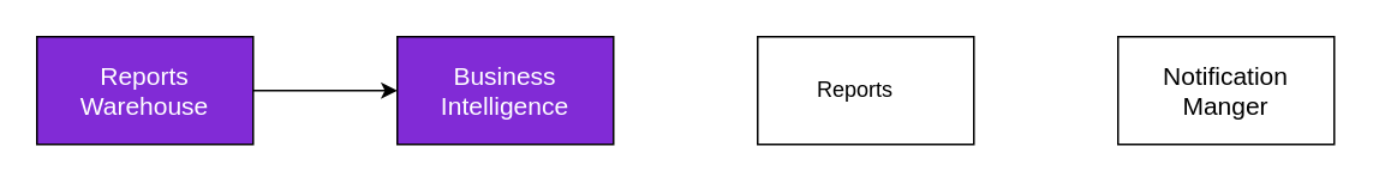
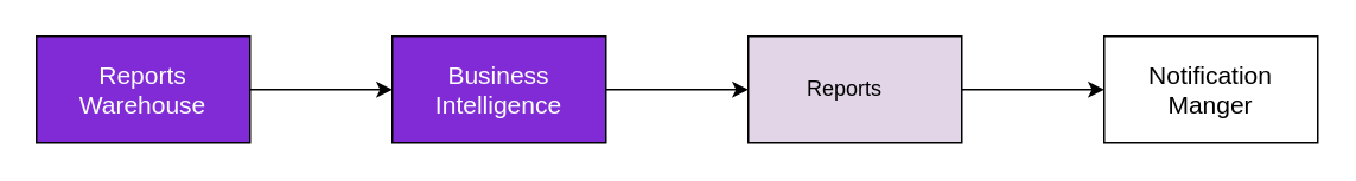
+ <mxCell id="4" value="" style="edgeStyle=orthogonalEdgeStyle;rounded=0;orthogonalLoop=1;jettySize=auto;html=1;" edge="1" parent="1" source="5" target="7"><mxGeometry relative="1" as="geometry" /></mxCell>
- <mxCell id="7" value="Reports&lt;span style=&quot;white-space: pre;&quot;&gt;&#09;&lt;/span&gt;" style="whiteSpace=wrap;html=1;rounded=0;" vertex="1" parent="1"><mxGeometry x="420" y="20" width="120" height="60" as="geometry" /></mxCell>
+ <mxCell id="7" value="Reports&lt;span style=&quot;white-space: pre;&quot;&gt;&#09;&lt;/span&gt;" style="whiteSpace=wrap;html=1;rounded=0;fillColor=#e1d5e7;" vertex="1" parent="1"><mxGeometry x="420" y="20" width="120" height="60" as="geometry" /></mxCell>
+ <mxCell id="6" value="" style="edgeStyle=orthogonalEdgeStyle;rounded=0;orthogonalLoop=1;jettySize=auto;html=1;" edge="1" parent="1" source="7" target="8"><mxGeometry relative="1" as="geometry" /></mxCell>
